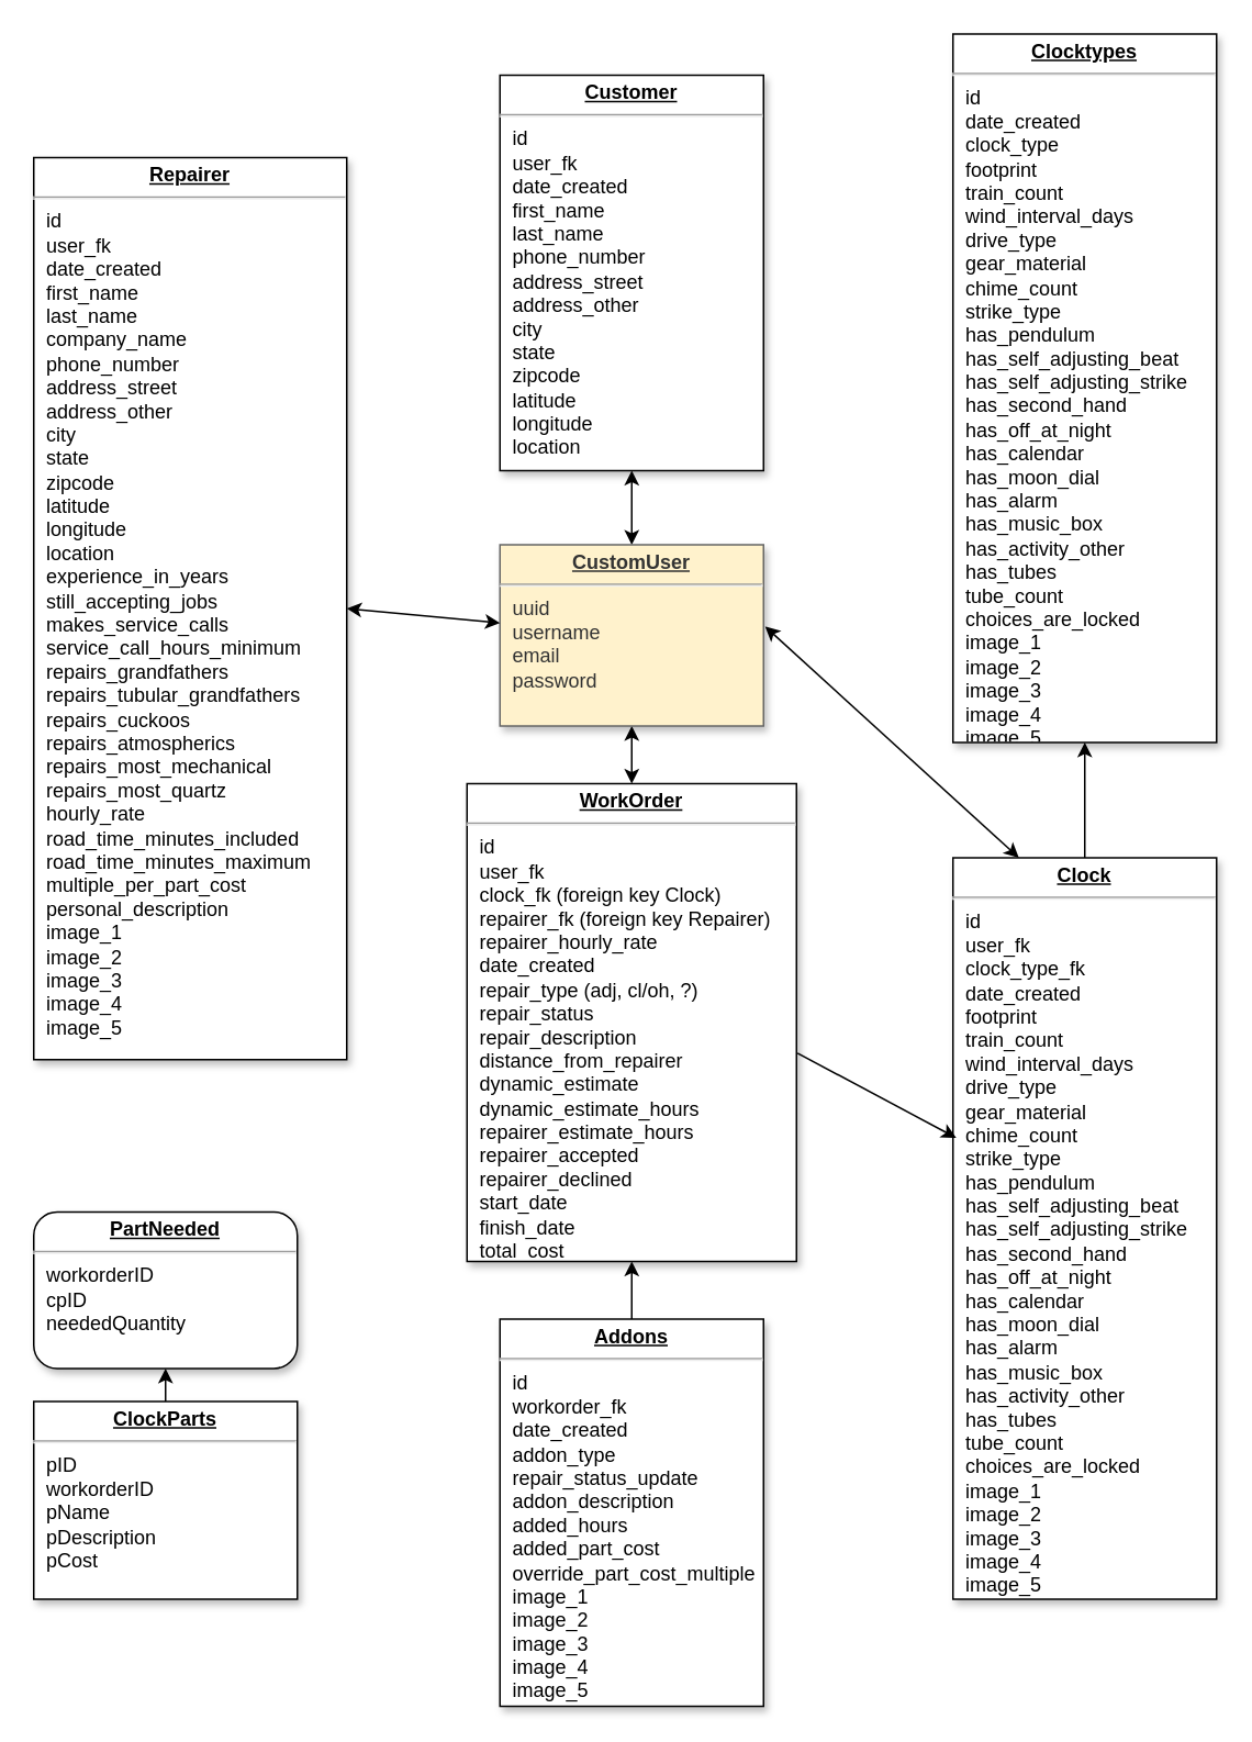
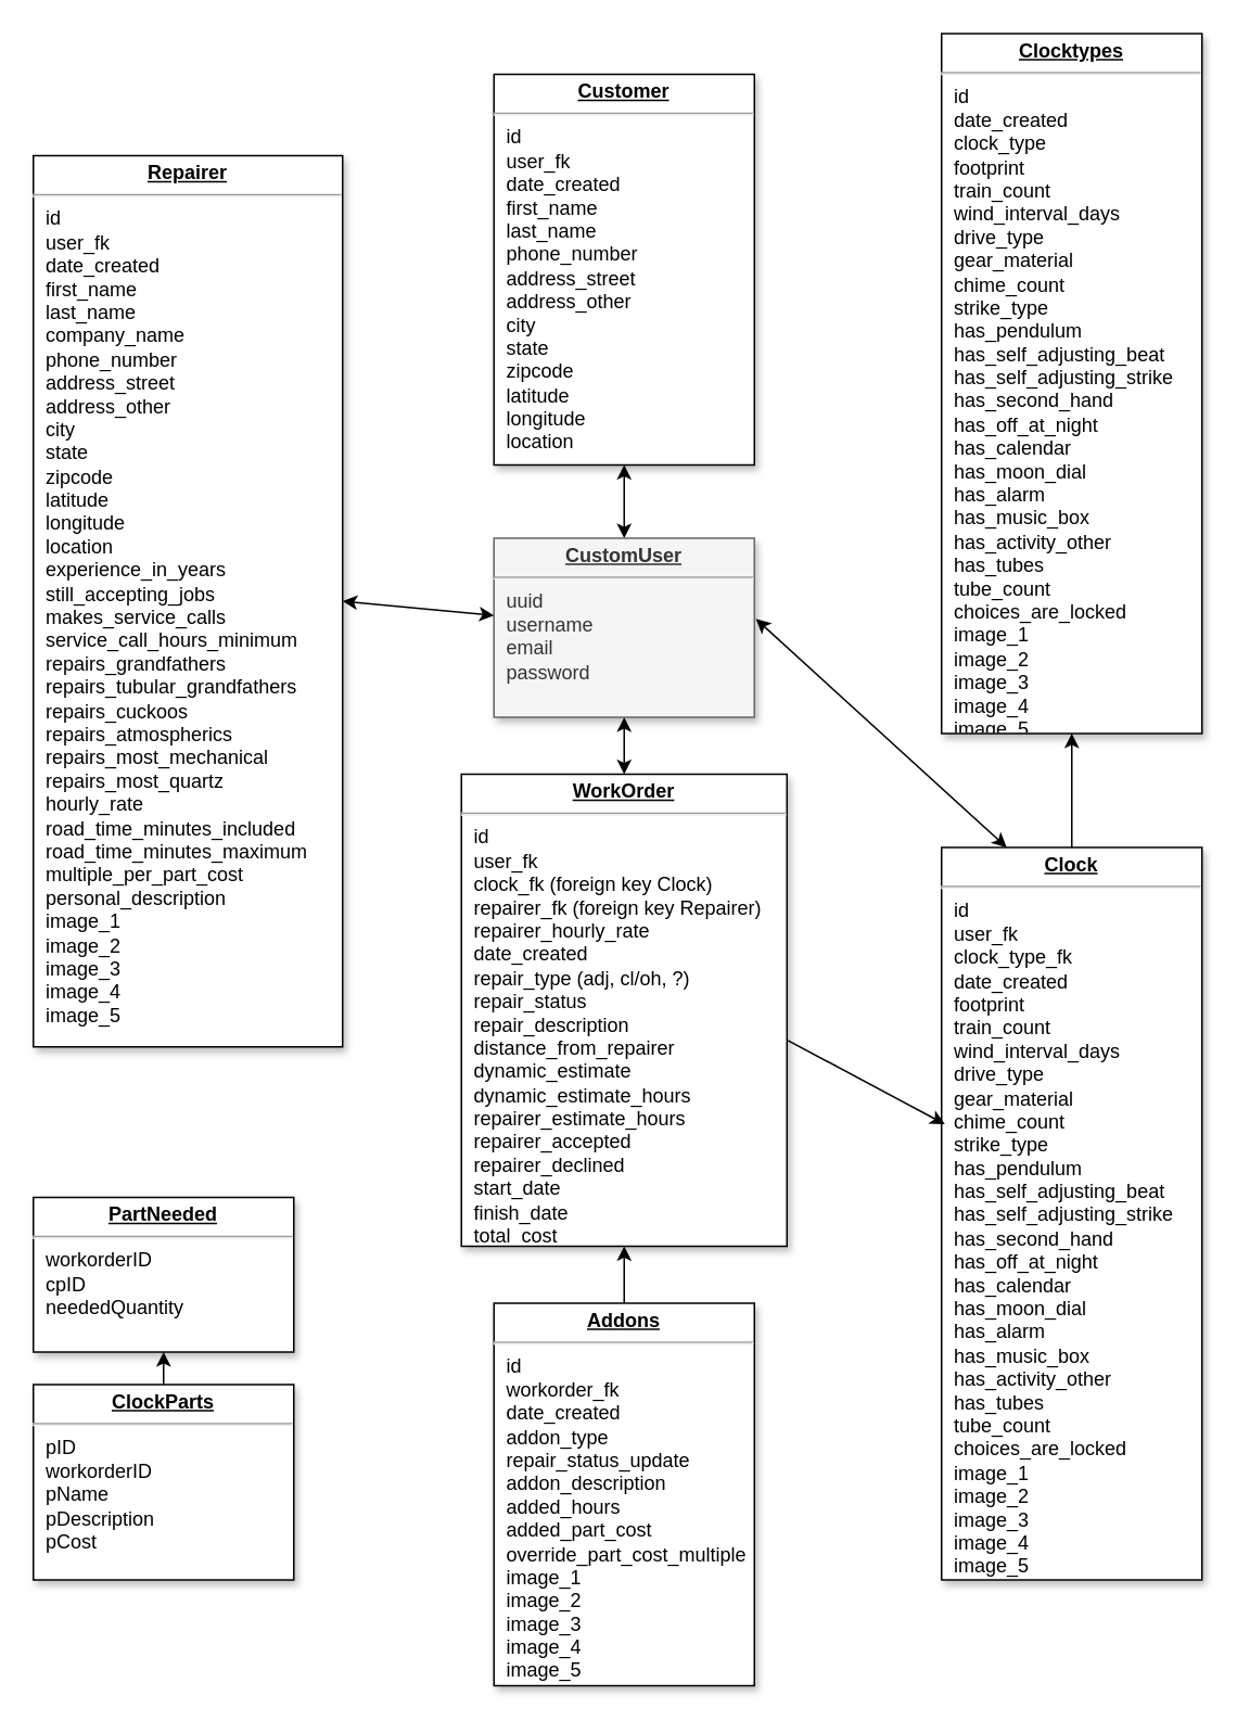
- <mxCell id="6" value="&lt;p style=&quot;margin: 0px ; margin-top: 4px ; text-align: center ; text-decoration: underline&quot;&gt;&lt;b&gt;CustomUser&lt;/b&gt;&lt;/p&gt;&lt;hr&gt;&lt;p style=&quot;margin: 0px ; margin-left: 8px&quot;&gt;uuid&lt;/p&gt;&lt;p style=&quot;margin: 0px ; margin-left: 8px&quot;&gt;username&lt;/p&gt;&lt;p style=&quot;margin: 0px ; margin-left: 8px&quot;&gt;email&lt;/p&gt;&lt;p style=&quot;margin: 0px ; margin-left: 8px&quot;&gt;password&lt;/p&gt;" style="verticalAlign=top;align=left;overflow=fill;fontSize=12;fontFamily=Helvetica;html=1;shadow=1;fillColor=#fff2cc;strokeColor=#666666;fontColor=#333333;" parent="1" vertex="1"><mxGeometry x="303" y="330" width="160" height="110" as="geometry" /></mxCell>
+ <mxCell id="6" value="&lt;p style=&quot;margin: 0px ; margin-top: 4px ; text-align: center ; text-decoration: underline&quot;&gt;&lt;b&gt;CustomUser&lt;/b&gt;&lt;/p&gt;&lt;hr&gt;&lt;p style=&quot;margin: 0px ; margin-left: 8px&quot;&gt;uuid&lt;/p&gt;&lt;p style=&quot;margin: 0px ; margin-left: 8px&quot;&gt;username&lt;/p&gt;&lt;p style=&quot;margin: 0px ; margin-left: 8px&quot;&gt;email&lt;/p&gt;&lt;p style=&quot;margin: 0px ; margin-left: 8px&quot;&gt;password&lt;/p&gt;" style="verticalAlign=top;align=left;overflow=fill;fontSize=12;fontFamily=Helvetica;html=1;shadow=1;fillColor=#f5f5f5;strokeColor=#666666;fontColor=#333333;" parent="1" vertex="1"><mxGeometry x="303" y="330" width="160" height="110" as="geometry" /></mxCell>
- <mxCell id="9" value="&lt;p style=&quot;margin: 0px ; margin-top: 4px ; text-align: center ; text-decoration: underline&quot;&gt;&lt;strong&gt;PartNeeded&lt;/strong&gt;&lt;/p&gt;&lt;hr&gt;&lt;p style=&quot;margin: 0px ; margin-left: 8px&quot;&gt;&lt;span&gt;workorderID&lt;/span&gt;&lt;br&gt;&lt;/p&gt;&lt;p style=&quot;margin: 0px ; margin-left: 8px&quot;&gt;cpID&lt;/p&gt;&lt;p style=&quot;margin: 0px ; margin-left: 8px&quot;&gt;neededQuantity&lt;/p&gt;" style="verticalAlign=top;align=left;overflow=fill;fontSize=12;fontFamily=Helvetica;html=1;shadow=1;rounded=1;" parent="1" vertex="1"><mxGeometry x="20" y="735" width="160" height="95" as="geometry" /></mxCell>
+ <mxCell id="9" value="&lt;p style=&quot;margin: 0px ; margin-top: 4px ; text-align: center ; text-decoration: underline&quot;&gt;&lt;strong&gt;PartNeeded&lt;/strong&gt;&lt;/p&gt;&lt;hr&gt;&lt;p style=&quot;margin: 0px ; margin-left: 8px&quot;&gt;&lt;span&gt;workorderID&lt;/span&gt;&lt;br&gt;&lt;/p&gt;&lt;p style=&quot;margin: 0px ; margin-left: 8px&quot;&gt;cpID&lt;/p&gt;&lt;p style=&quot;margin: 0px ; margin-left: 8px&quot;&gt;neededQuantity&lt;/p&gt;" style="verticalAlign=top;align=left;overflow=fill;fontSize=12;fontFamily=Helvetica;html=1;shadow=1;" parent="1" vertex="1"><mxGeometry x="20" y="735" width="160" height="95" as="geometry" /></mxCell>
